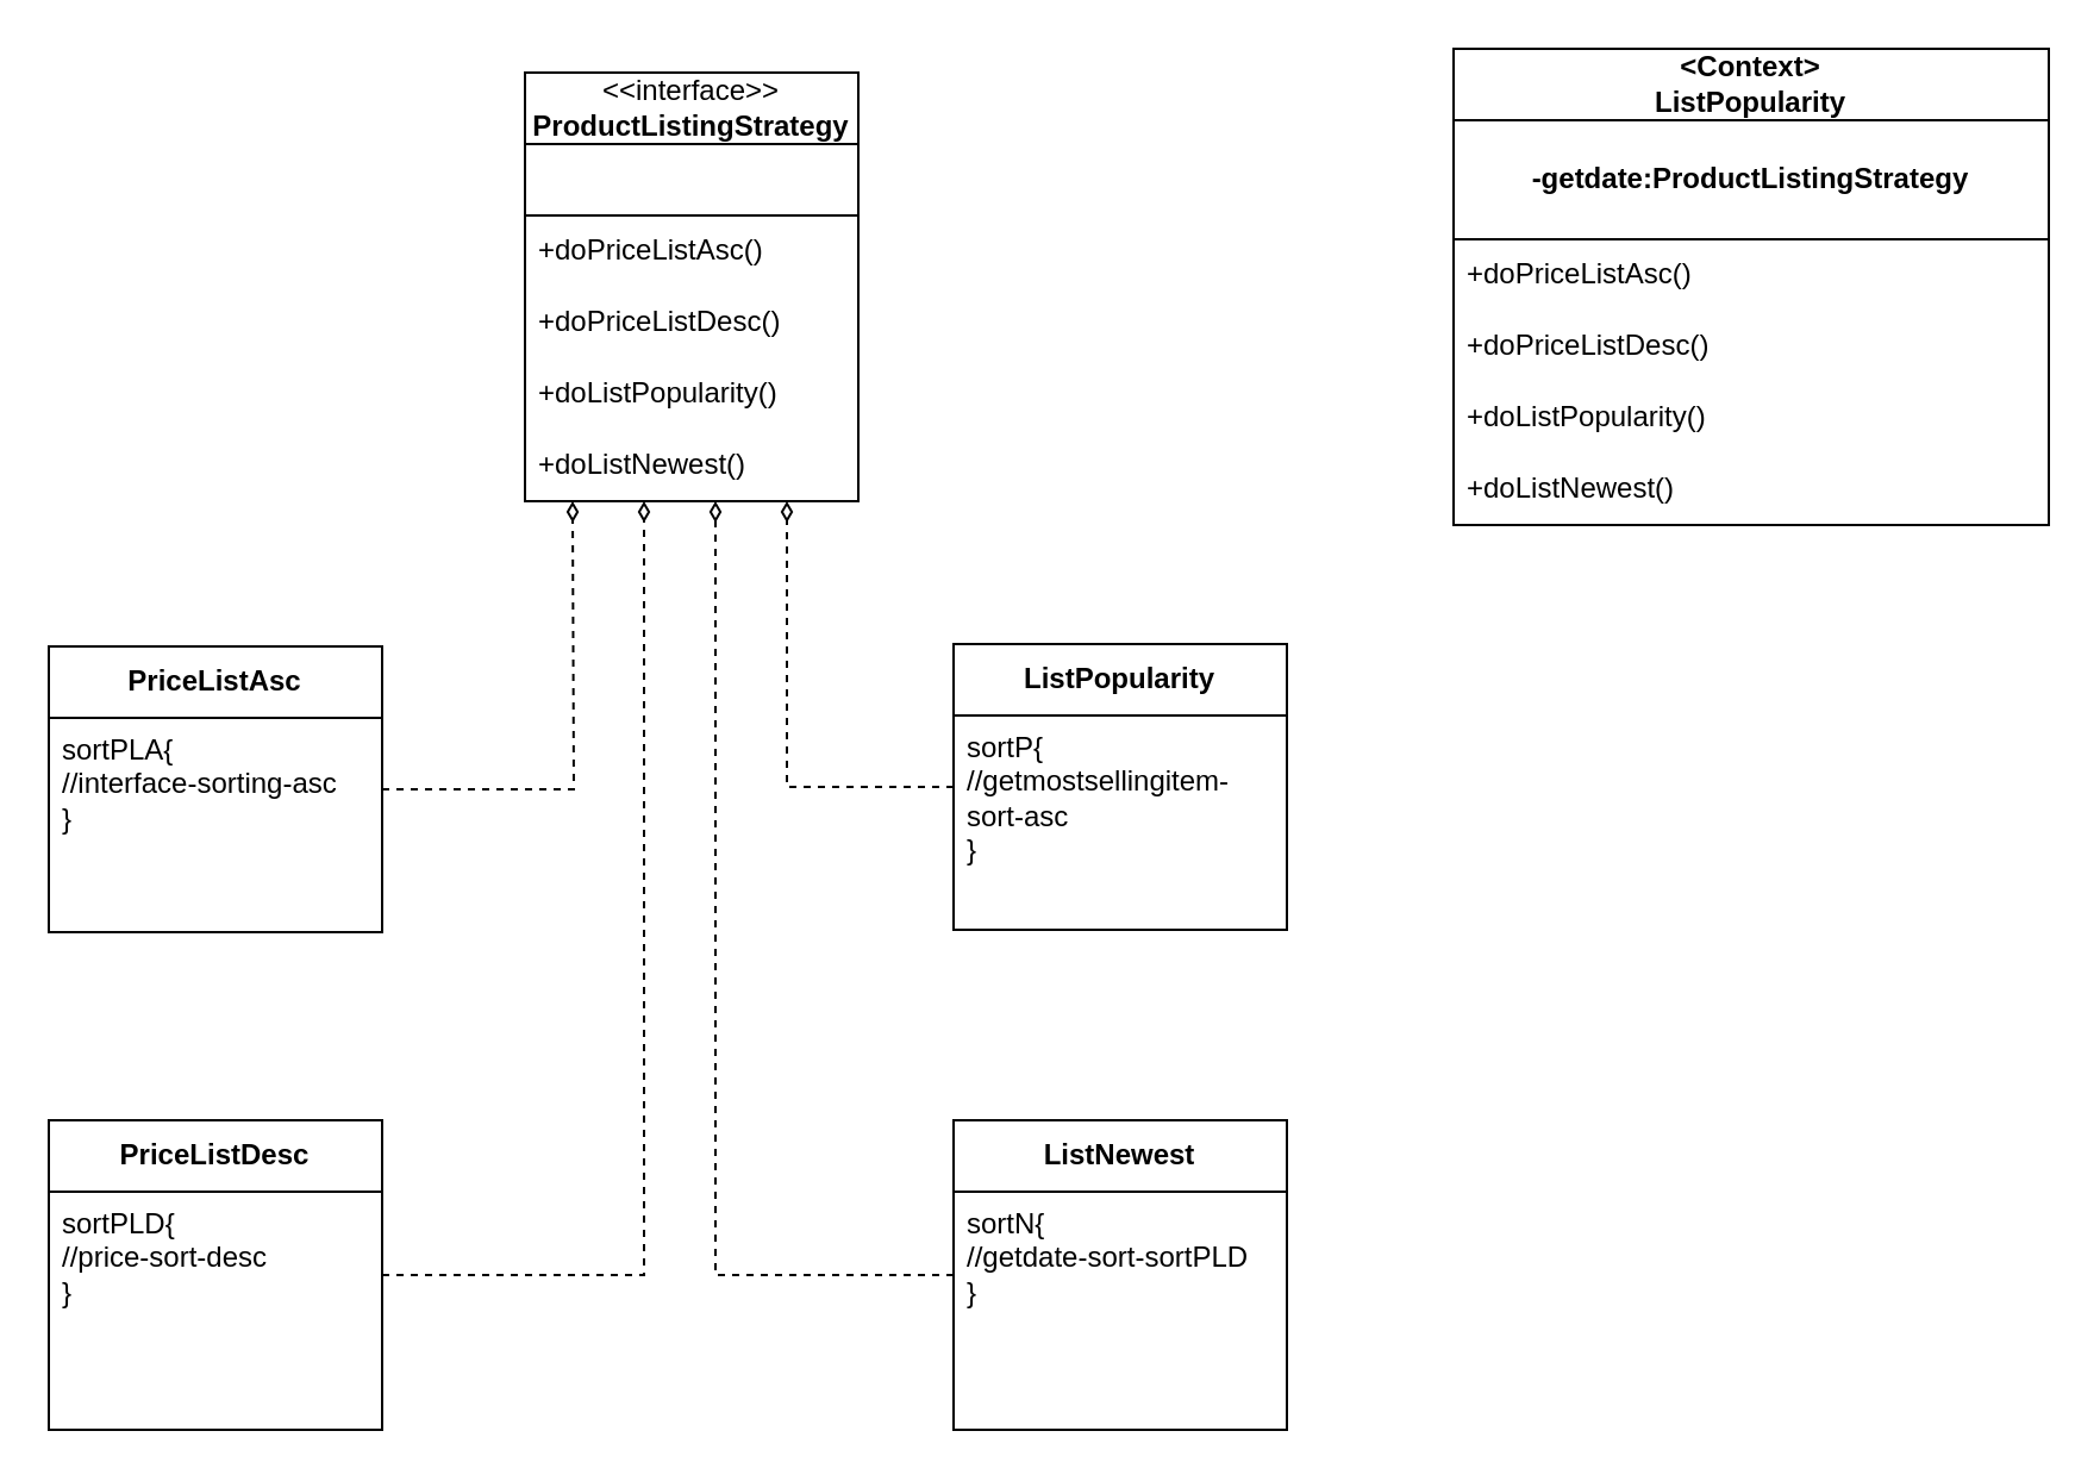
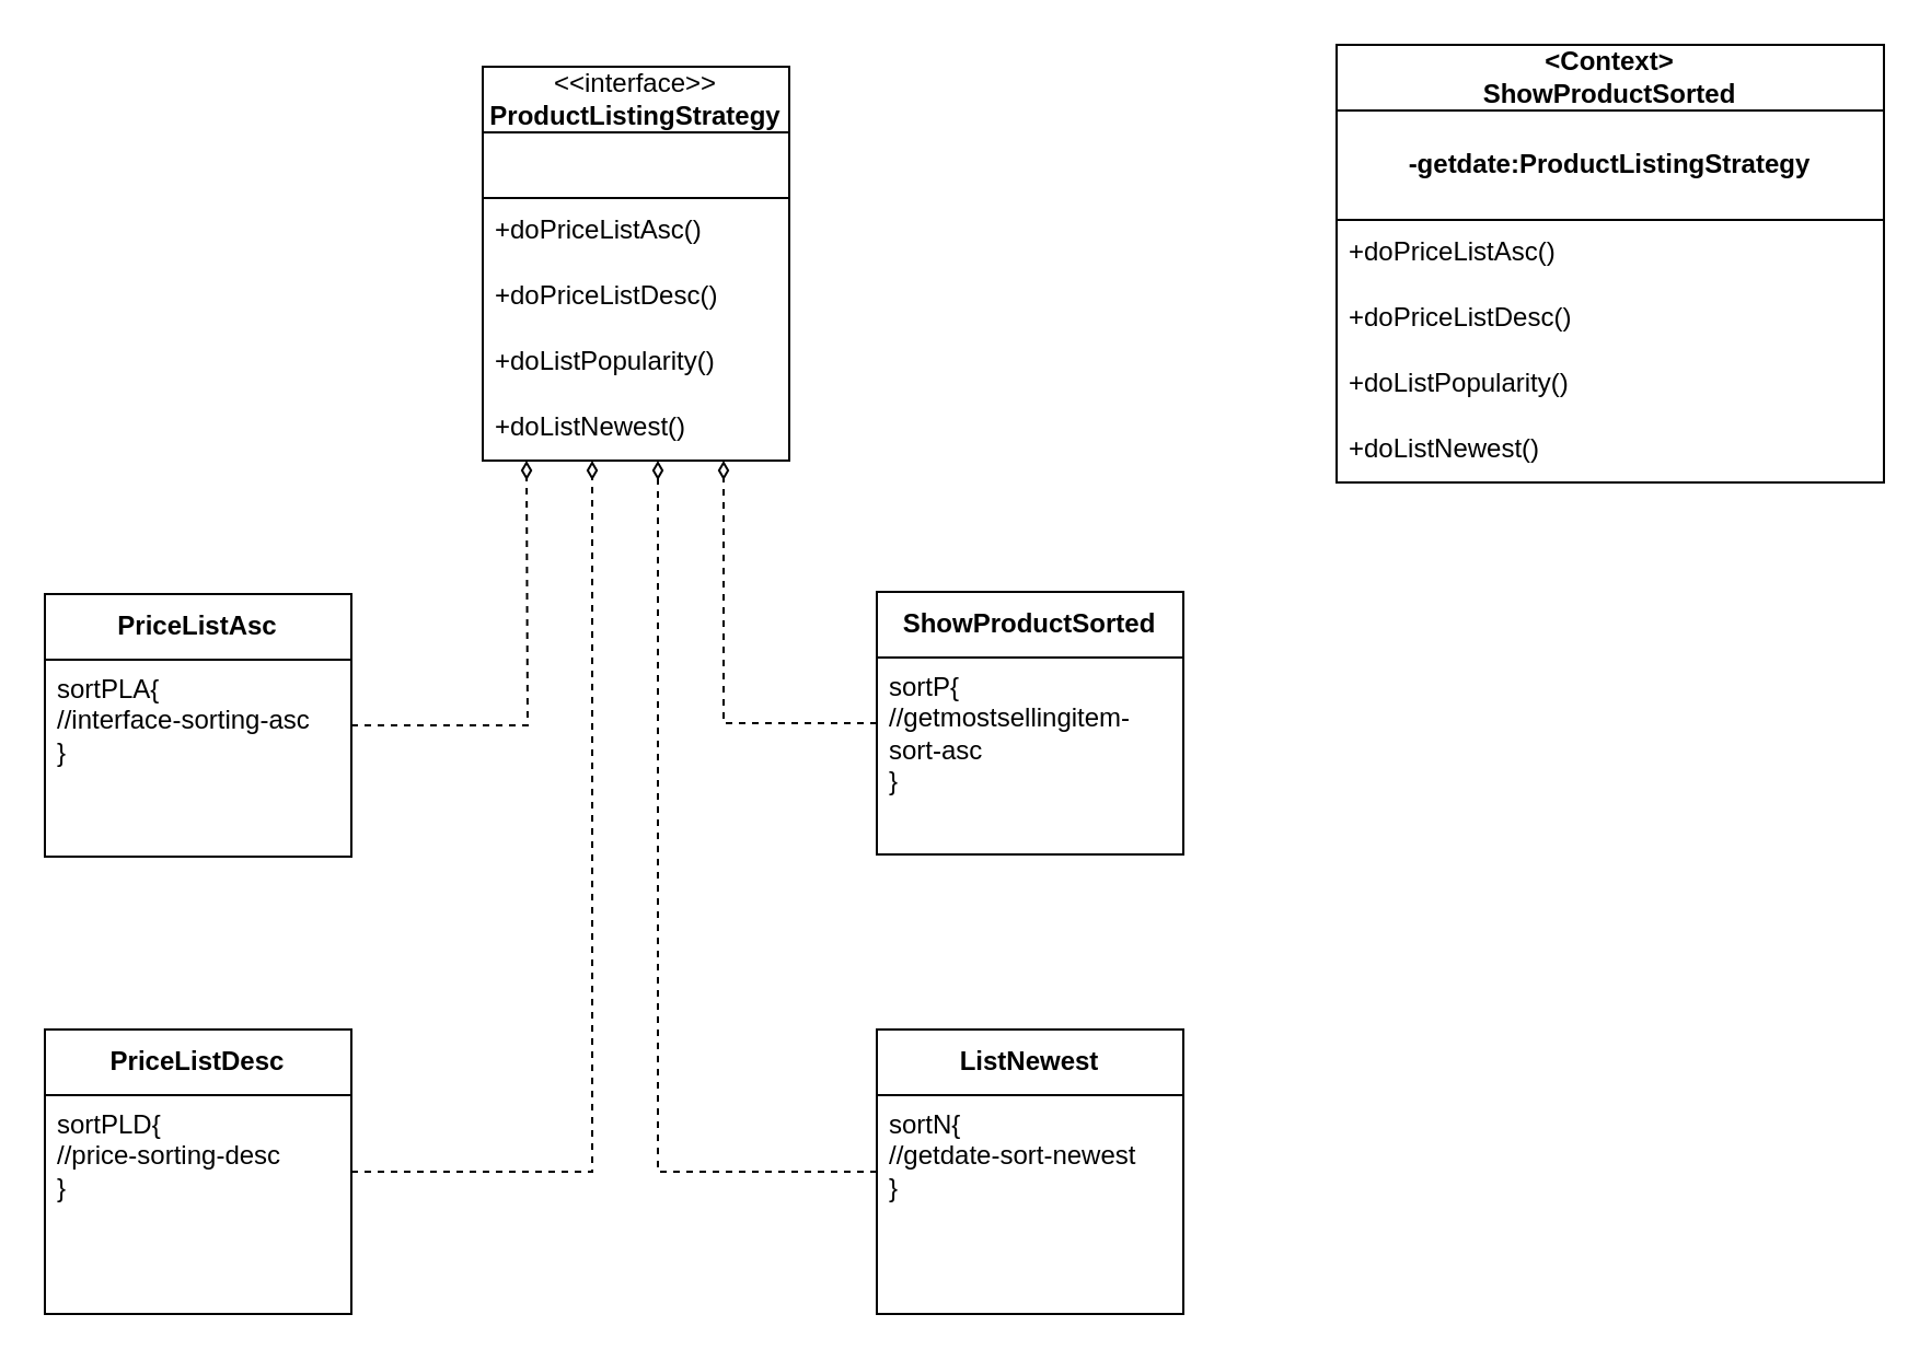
- <mxCell id="20" value="&lt;b&gt;&amp;lt;Context&amp;gt;&lt;br&gt;ListPopularity&lt;br&gt;&lt;/b&gt;" style="swimlane;fontStyle=0;childLayout=stackLayout;horizontal=1;startSize=30;horizontalStack=0;resizeParent=1;resizeParentMax=0;resizeLast=0;collapsible=1;marginBottom=0;whiteSpace=wrap;html=1;strokeColor=default;fillColor=none;" vertex="1" parent="1"><mxGeometry x="610" y="20" width="250" height="200" as="geometry" /></mxCell>
+ <mxCell id="20" value="&lt;b&gt;&amp;lt;Context&amp;gt;&lt;br&gt;ShowProductSorted&lt;br&gt;&lt;/b&gt;" style="swimlane;fontStyle=0;childLayout=stackLayout;horizontal=1;startSize=30;horizontalStack=0;resizeParent=1;resizeParentMax=0;resizeLast=0;collapsible=1;marginBottom=0;whiteSpace=wrap;html=1;strokeColor=default;fillColor=none;" vertex="1" parent="1"><mxGeometry x="610" y="20" width="250" height="200" as="geometry" /></mxCell>
- <mxCell id="14" value="&lt;b&gt;ListPopularity&lt;/b&gt;" style="swimlane;fontStyle=0;childLayout=stackLayout;horizontal=1;startSize=30;horizontalStack=0;resizeParent=1;resizeParentMax=0;resizeLast=0;collapsible=1;marginBottom=0;whiteSpace=wrap;html=1;strokeColor=default;fillColor=none;" vertex="1" parent="1"><mxGeometry x="400" y="270" width="140" height="120" as="geometry" /></mxCell>
+ <mxCell id="14" value="&lt;b&gt;ShowProductSorted&lt;/b&gt;" style="swimlane;fontStyle=0;childLayout=stackLayout;horizontal=1;startSize=30;horizontalStack=0;resizeParent=1;resizeParentMax=0;resizeLast=0;collapsible=1;marginBottom=0;whiteSpace=wrap;html=1;strokeColor=default;fillColor=none;" vertex="1" parent="1"><mxGeometry x="400" y="270" width="140" height="120" as="geometry" /></mxCell>
- <mxCell id="9" value="sortPLD{&lt;br&gt;//price-sort-desc&lt;br&gt;}" style="text;strokeColor=none;fillColor=none;align=left;verticalAlign=top;spacingLeft=4;spacingRight=4;overflow=hidden;points=[[0,0.5],[1,0.5]];portConstraint=eastwest;rotatable=0;whiteSpace=wrap;html=1;" vertex="1" parent="8"><mxGeometry y="30" width="140" height="100" as="geometry" /></mxCell>
+ <mxCell id="9" value="sortPLD{&lt;br&gt;//price-sorting-desc&lt;br&gt;}" style="text;strokeColor=none;fillColor=none;align=left;verticalAlign=top;spacingLeft=4;spacingRight=4;overflow=hidden;points=[[0,0.5],[1,0.5]];portConstraint=eastwest;rotatable=0;whiteSpace=wrap;html=1;" vertex="1" parent="8"><mxGeometry y="30" width="140" height="100" as="geometry" /></mxCell>
- <mxCell id="11" value="sortN{&lt;br&gt;//getdate-sort-sortPLD&lt;br&gt;}" style="text;strokeColor=none;fillColor=none;align=left;verticalAlign=top;spacingLeft=4;spacingRight=4;overflow=hidden;points=[[0,0.5],[1,0.5]];portConstraint=eastwest;rotatable=0;whiteSpace=wrap;html=1;" vertex="1" parent="10"><mxGeometry y="30" width="140" height="100" as="geometry" /></mxCell>
+ <mxCell id="11" value="sortN{&lt;br&gt;//getdate-sort-newest&lt;br&gt;}" style="text;strokeColor=none;fillColor=none;align=left;verticalAlign=top;spacingLeft=4;spacingRight=4;overflow=hidden;points=[[0,0.5],[1,0.5]];portConstraint=eastwest;rotatable=0;whiteSpace=wrap;html=1;" vertex="1" parent="10"><mxGeometry y="30" width="140" height="100" as="geometry" /></mxCell>
